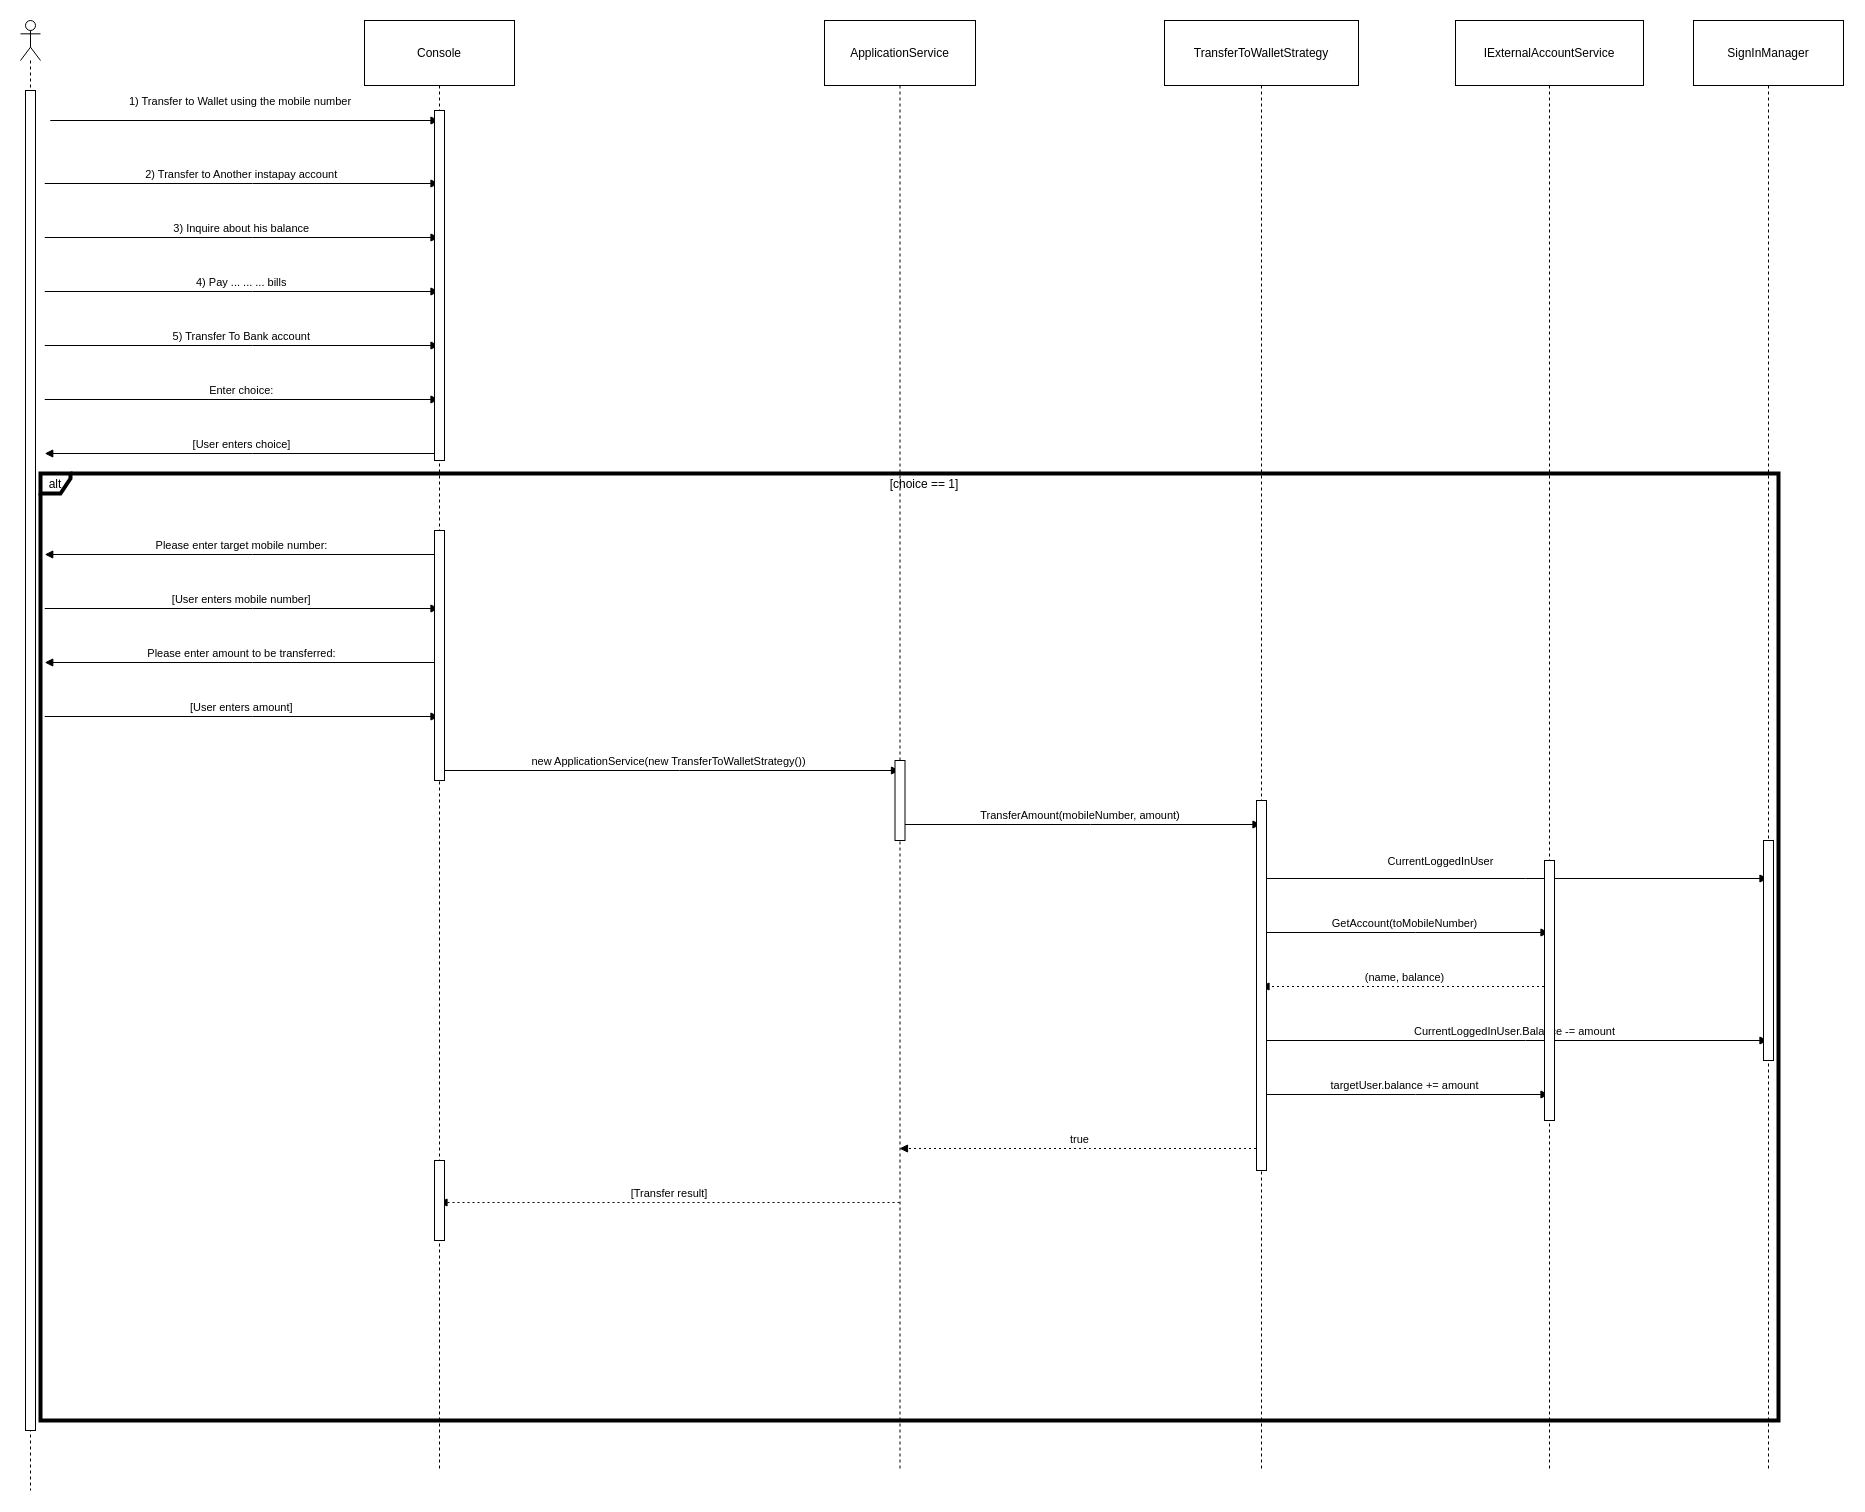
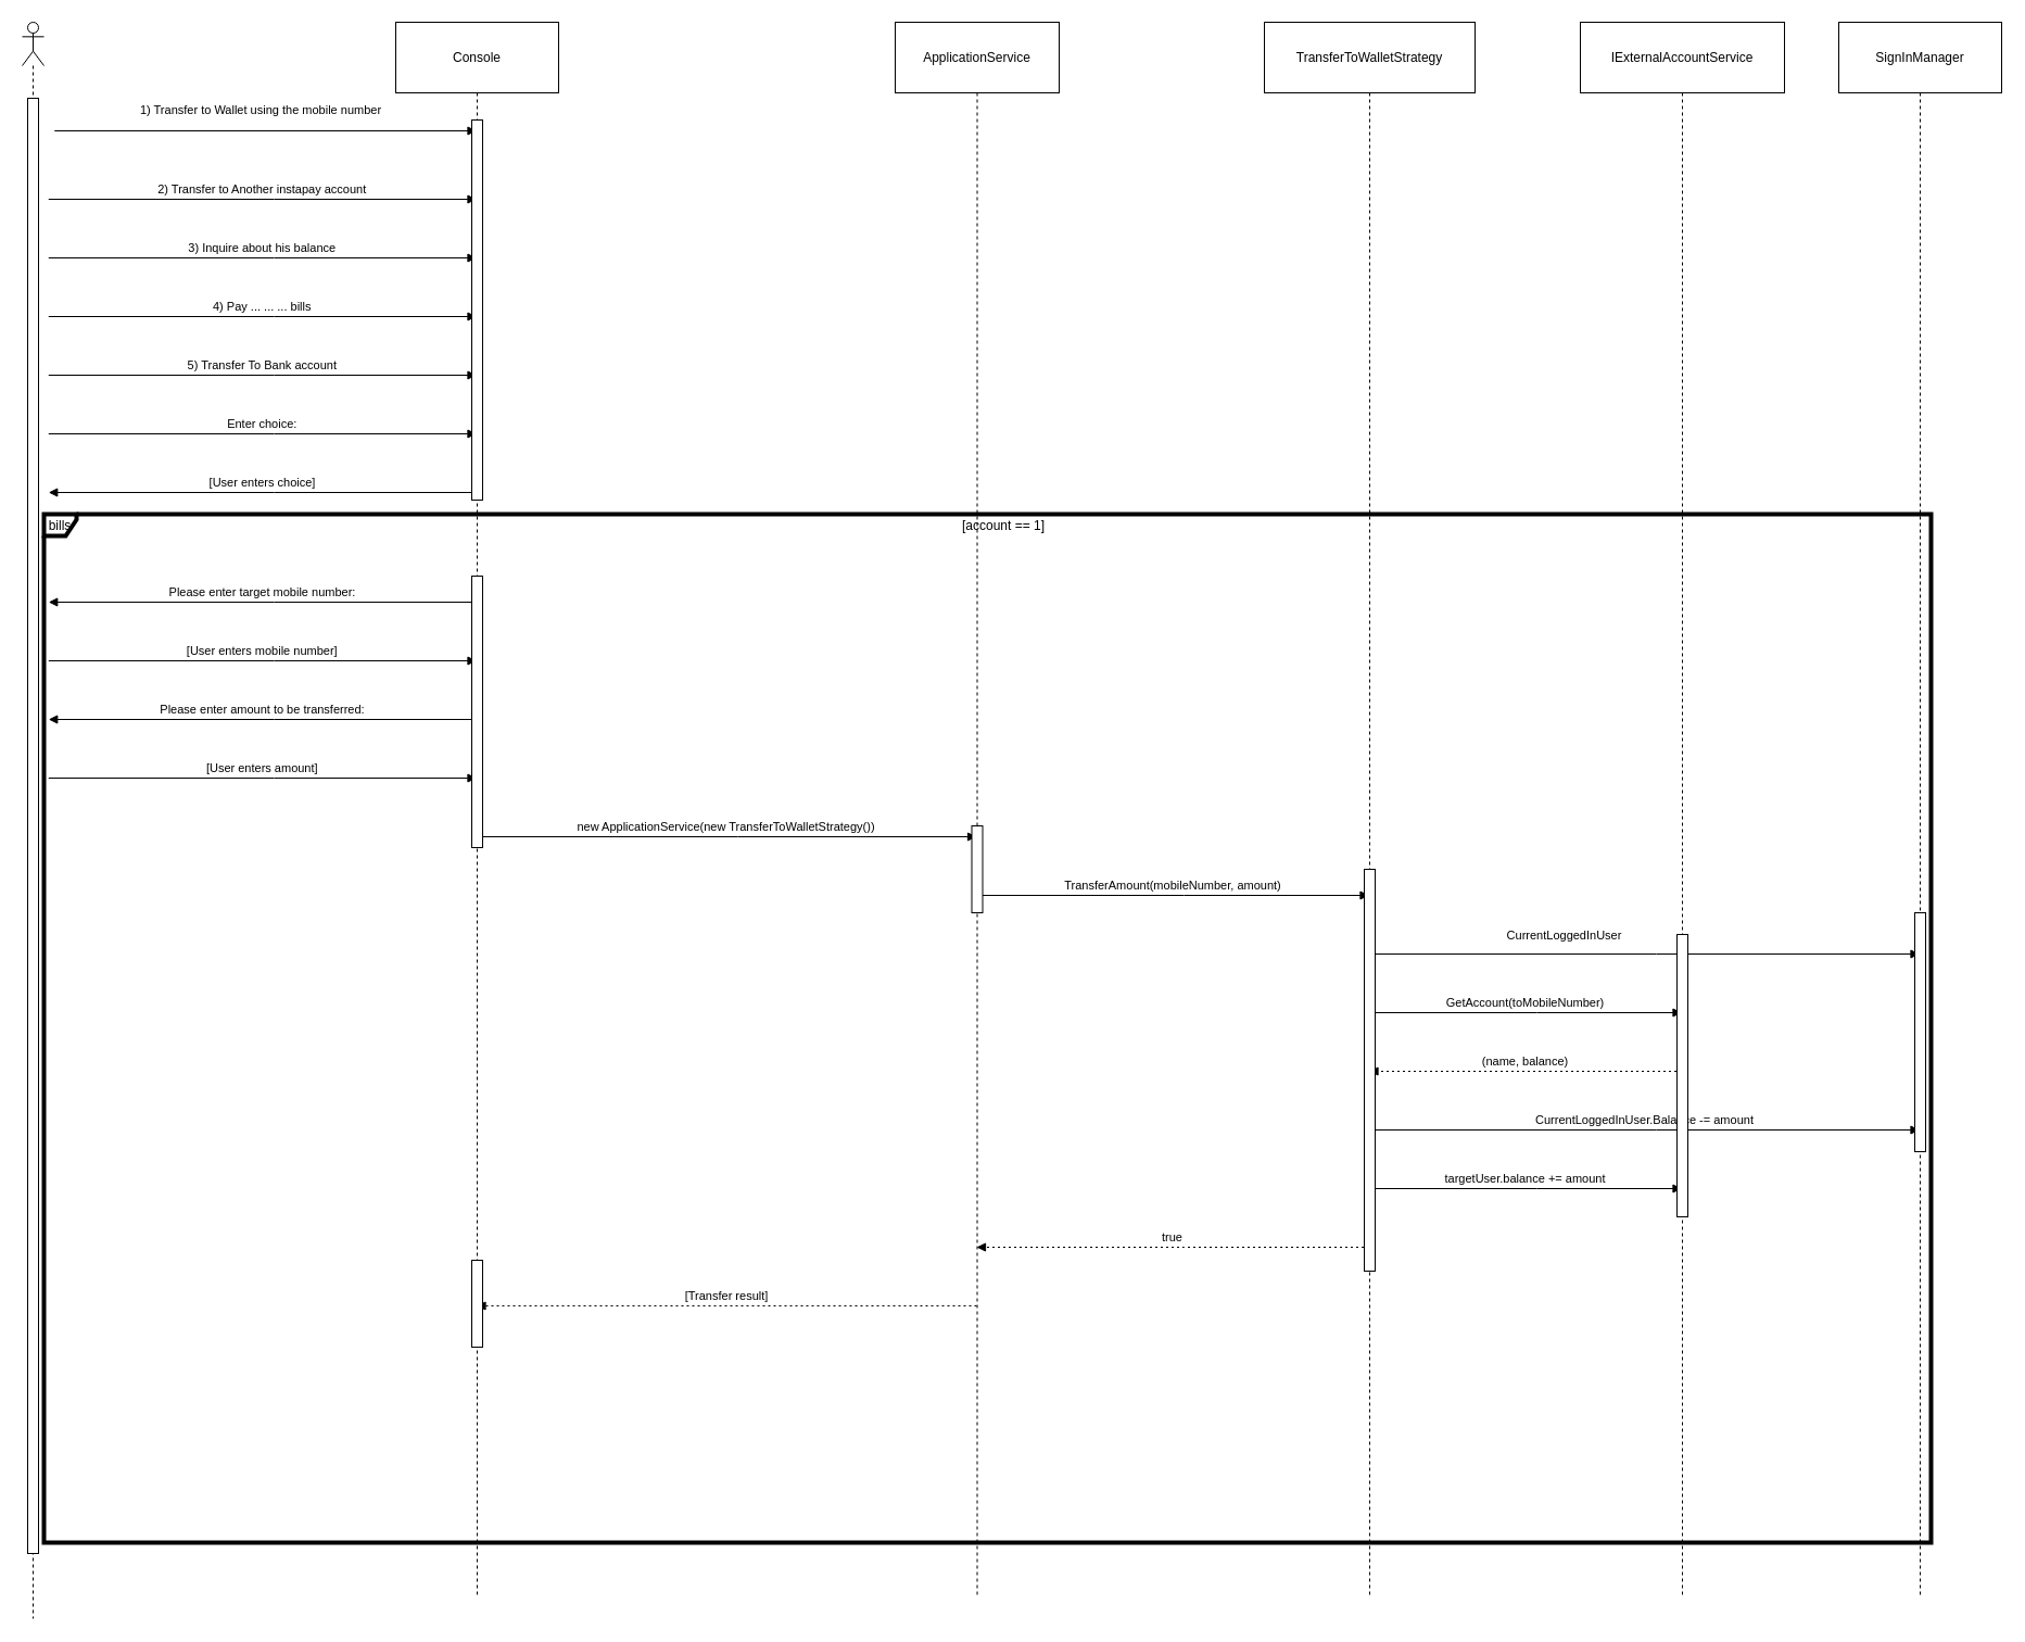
- <mxCell id="7" value="alt" style="shape=umlFrame;pointerEvents=0;dropTarget=0;strokeColor=#000000;height=20;width=30;strokeWidth=4;" vertex="1" parent="1"><mxGeometry x="40" y="473" width="1738" height="947" as="geometry" /></mxCell>
+ <mxCell id="7" value="bills" style="shape=umlFrame;pointerEvents=0;dropTarget=0;strokeColor=#000000;height=20;width=30;strokeWidth=4;" vertex="1" parent="1"><mxGeometry x="40" y="473" width="1738" height="947" as="geometry" /></mxCell>
- <mxCell id="8" value="[choice == 1]" style="text;strokeColor=none;fillColor=none;align=center;verticalAlign=middle;whiteSpace=wrap;" vertex="1" parent="7"><mxGeometry x="29.914" width="1708.086" height="21.021" as="geometry" /></mxCell>
+ <mxCell id="8" value="[account == 1]" style="text;strokeColor=none;fillColor=none;align=center;verticalAlign=middle;whiteSpace=wrap;" vertex="1" parent="7"><mxGeometry x="29.914" width="1708.086" height="21.021" as="geometry" /></mxCell>
